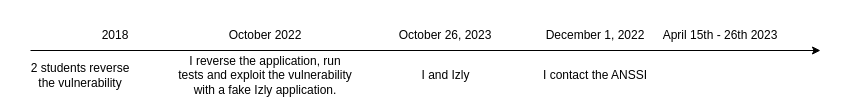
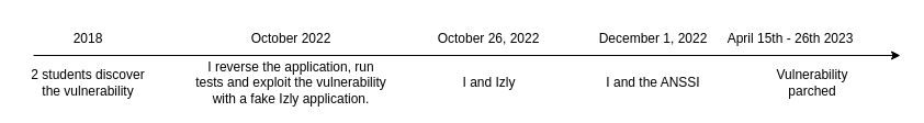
- <mxCell id="3" value="2018" style="text;strokeColor=none;align=center;fillColor=none;html=1;verticalAlign=middle;whiteSpace=wrap;rounded=0;" vertex="1" parent="1"><mxGeometry x="85" y="20" width="60" height="30" as="geometry" /></mxCell>
+ <mxCell id="3" value="2018" style="text;strokeColor=none;align=center;fillColor=none;html=1;verticalAlign=middle;whiteSpace=wrap;rounded=0;" vertex="1" parent="1"><mxGeometry x="50" y="20" width="60" height="30" as="geometry" /></mxCell>
- <mxCell id="7" value="October 26, 2023" style="text;strokeColor=none;align=center;fillColor=none;html=1;verticalAlign=middle;whiteSpace=wrap;rounded=0;" vertex="1" parent="1"><mxGeometry x="390" y="20" width="110" height="30" as="geometry" /></mxCell>
+ <mxCell id="7" value="October 26, 2022" style="text;strokeColor=none;align=center;fillColor=none;html=1;verticalAlign=middle;whiteSpace=wrap;rounded=0;" vertex="1" parent="1"><mxGeometry x="390" y="20" width="110" height="30" as="geometry" /></mxCell>
- <mxCell id="4" value="2 students reverse the vulnerability" style="text;strokeColor=none;align=center;fillColor=none;html=1;verticalAlign=middle;whiteSpace=wrap;rounded=0;" vertex="1" parent="1"><mxGeometry x="20" y="60" width="120" height="30" as="geometry" /></mxCell>
+ <mxCell id="4" value="2 students discover the vulnerability" style="text;strokeColor=none;align=center;fillColor=none;html=1;verticalAlign=middle;whiteSpace=wrap;rounded=0;" vertex="1" parent="1"><mxGeometry x="20" y="60" width="120" height="30" as="geometry" /></mxCell>
- <mxCell id="10" value="I contact the ANSSI" style="text;strokeColor=none;align=center;fillColor=none;html=1;verticalAlign=middle;whiteSpace=wrap;rounded=0;" vertex="1" parent="1"><mxGeometry x="540" y="60" width="110" height="30" as="geometry" /></mxCell>
+ <mxCell id="10" value="I and the ANSSI" style="text;strokeColor=none;align=center;fillColor=none;html=1;verticalAlign=middle;whiteSpace=wrap;rounded=0;" vertex="1" parent="1"><mxGeometry x="540" y="60" width="110" height="30" as="geometry" /></mxCell>
+ <mxCell id="12" value="Vulnerability parched" style="text;strokeColor=none;align=center;fillColor=none;html=1;verticalAlign=middle;whiteSpace=wrap;rounded=0;" vertex="1" parent="1"><mxGeometry x="700" y="60" width="80" height="30" as="geometry" /></mxCell>
